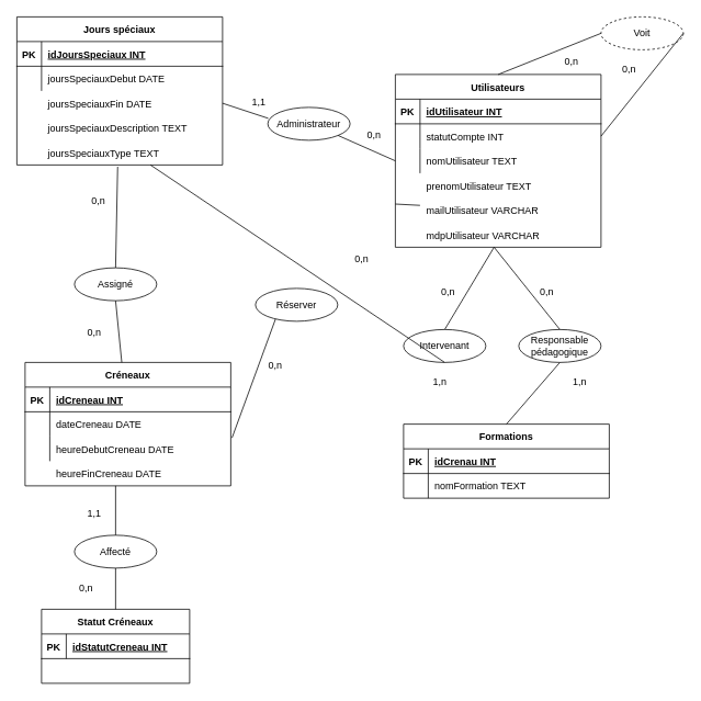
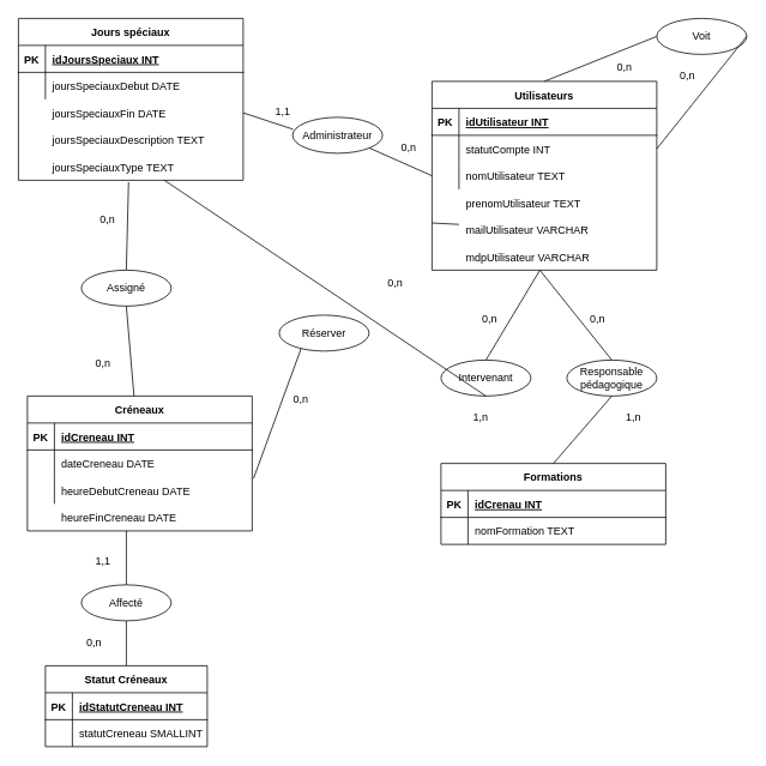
- <mxCell id="46" value="Voit" style="ellipse;whiteSpace=wrap;html=1;align=center;dashed=1;" parent="1" vertex="1"><mxGeometry x="730" y="20" width="100" height="40" as="geometry" /></mxCell>
+ <mxCell id="46" value="Voit" style="ellipse;whiteSpace=wrap;html=1;align=center;" parent="1" vertex="1"><mxGeometry x="730" y="20" width="100" height="40" as="geometry" /></mxCell>
- <mxCell id="86" value="Assigné" style="ellipse;whiteSpace=wrap;html=1;align=center;" vertex="1" parent="1"><mxGeometry x="90" y="325" width="100" height="40" as="geometry" /></mxCell>
+ <mxCell id="86" value="Assigné" style="ellipse;whiteSpace=wrap;html=1;align=center;" vertex="1" parent="1"><mxGeometry x="90" y="300" width="100" height="40" as="geometry" /></mxCell>
+ <mxCell id="62" value="statutCreneau SMALLINT" style="shape=partialRectangle;connectable=0;fillColor=none;top=0;left=0;bottom=0;right=0;align=left;spacingLeft=6;overflow=hidden;" parent="60" vertex="1"><mxGeometry x="30" width="150" height="30" as="geometry"><mxRectangle width="150" height="30" as="alternateBounds" /></mxGeometry></mxCell>
